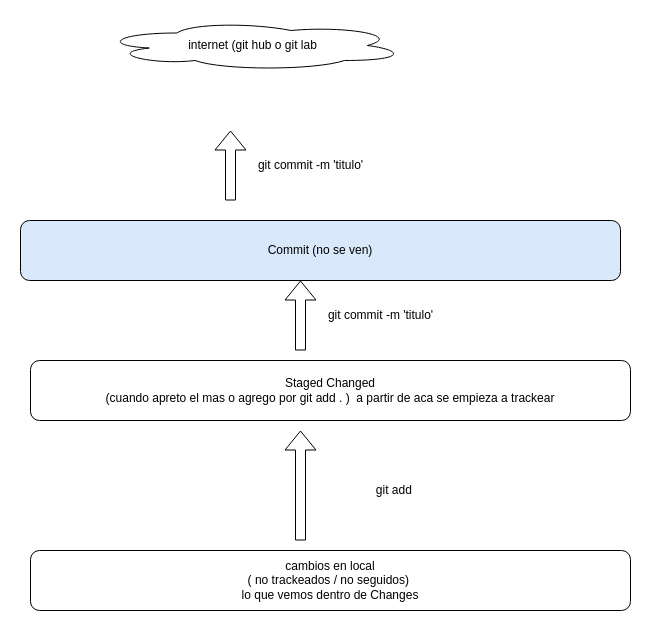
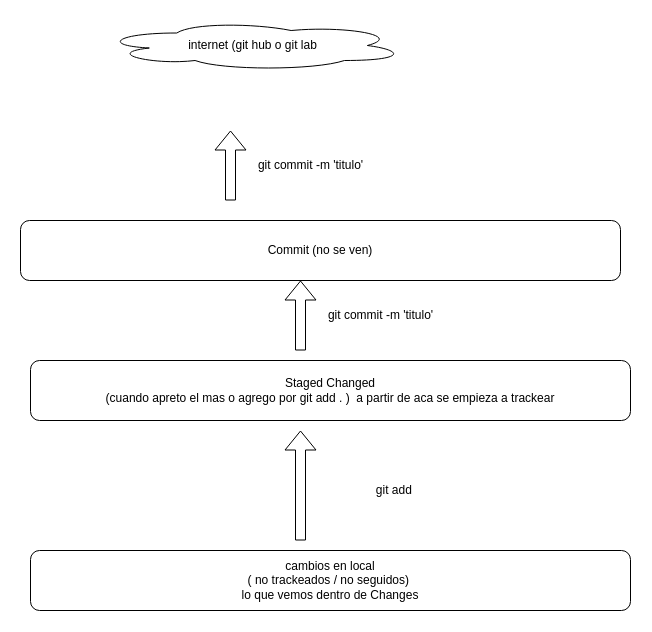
- <mxCell id="7" value="Commit (no se ven)" style="rounded=1;whiteSpace=wrap;html=1;fillColor=#dae8fc;" vertex="1" parent="1"><mxGeometry x="20" y="220" width="600" height="60" as="geometry" /></mxCell>
+ <mxCell id="7" value="Commit (no se ven)" style="rounded=1;whiteSpace=wrap;html=1;" vertex="1" parent="1"><mxGeometry x="20" y="220" width="600" height="60" as="geometry" /></mxCell>
